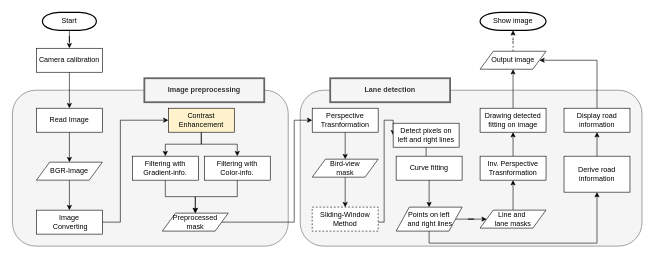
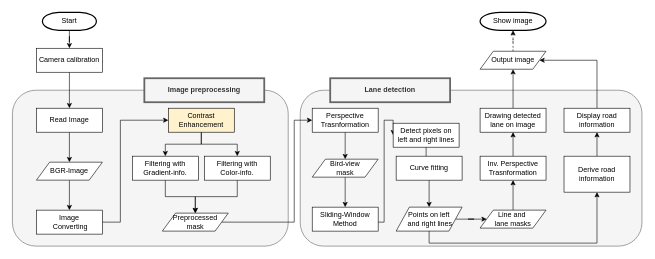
- <mxCell id="38" value="Drawing detected&lt;br&gt;fitting on image" style="rounded=0;whiteSpace=wrap;html=1;" parent="1" vertex="1"><mxGeometry x="800" y="180" width="110" height="40" as="geometry" /></mxCell>
+ <mxCell id="38" value="Drawing detected&lt;br&gt;lane on image" style="rounded=0;whiteSpace=wrap;html=1;" parent="1" vertex="1"><mxGeometry x="800" y="180" width="110" height="40" as="geometry" /></mxCell>
- <mxCell id="25" value="Sliding-Window&lt;br&gt;Method" style="rounded=0;whiteSpace=wrap;html=1;dashed=1;" parent="1" vertex="1"><mxGeometry x="520" y="345" width="110" height="40" as="geometry" /></mxCell>
+ <mxCell id="25" value="Sliding-Window&lt;br&gt;Method" style="rounded=0;whiteSpace=wrap;html=1;" parent="1" vertex="1"><mxGeometry x="520" y="345" width="110" height="40" as="geometry" /></mxCell>
